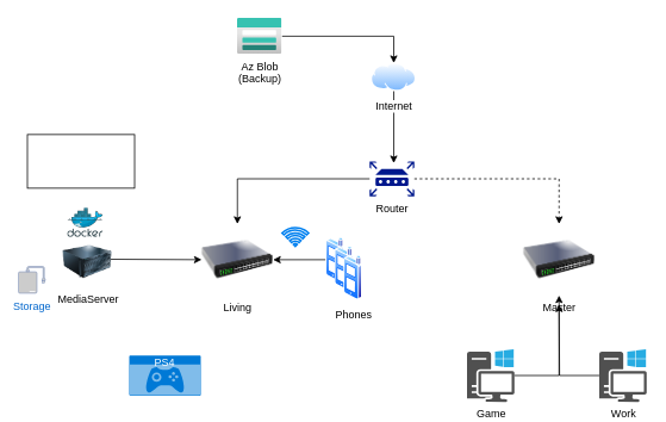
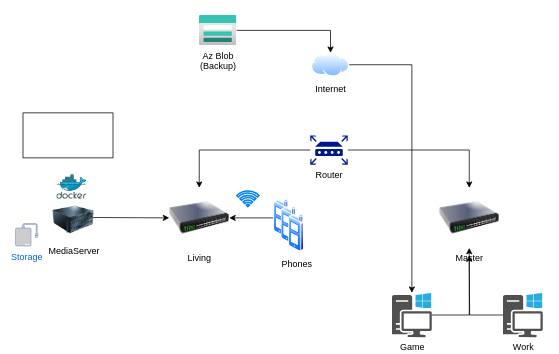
- <mxCell id="5" style="edgeStyle=orthogonalEdgeStyle;rounded=0;orthogonalLoop=1;jettySize=auto;html=1;entryX=0.54;entryY=0.051;entryDx=0;entryDy=0;entryPerimeter=0;" parent="1" source="6" target="4" edge="1"><mxGeometry relative="1" as="geometry" /></mxCell>
+ <mxCell id="5" style="edgeStyle=orthogonalEdgeStyle;rounded=0;orthogonalLoop=1;jettySize=auto;html=1;" parent="1" source="6" target="11" edge="1"><mxGeometry relative="1" as="geometry" /></mxCell>
- <mxCell id="2" style="edgeStyle=orthogonalEdgeStyle;rounded=0;orthogonalLoop=1;jettySize=auto;html=1;entryX=0.5;entryY=0;entryDx=0;entryDy=0;dashed=1;" parent="1" source="4" target="8" edge="1"><mxGeometry relative="1" as="geometry" /></mxCell>
+ <mxCell id="2" style="edgeStyle=orthogonalEdgeStyle;rounded=0;orthogonalLoop=1;jettySize=auto;html=1;entryX=0.5;entryY=0;entryDx=0;entryDy=0;" parent="1" source="4" target="8" edge="1"><mxGeometry relative="1" as="geometry" /></mxCell>
- <mxCell id="12" value="PS4" style="html=1;whiteSpace=wrap;strokeColor=none;fillColor=#0079D6;labelPosition=center;verticalLabelPosition=middle;verticalAlign=top;align=center;fontSize=12;outlineConnect=0;spacingTop=-6;fontColor=#FFFFFF;sketch=0;shape=mxgraph.sitemap.game;" parent="1" vertex="1"><mxGeometry x="144" y="397" width="80" height="45" as="geometry" /></mxCell>
